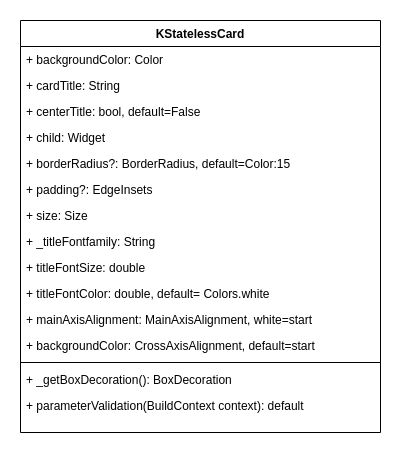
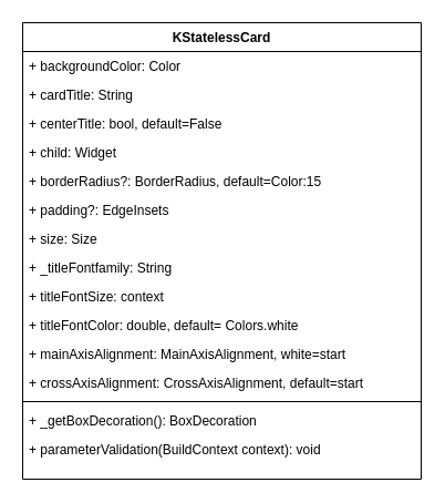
- <mxCell id="11" value="+ titleFontSize: double" style="text;strokeColor=none;fillColor=none;align=left;verticalAlign=top;spacingLeft=4;spacingRight=4;overflow=hidden;rotatable=0;points=[[0,0.5],[1,0.5]];portConstraint=eastwest;whiteSpace=wrap;html=1;" parent="2" vertex="1"><mxGeometry y="234" width="360" height="26" as="geometry" /></mxCell>
+ <mxCell id="11" value="+ titleFontSize: context" style="text;strokeColor=none;fillColor=none;align=left;verticalAlign=top;spacingLeft=4;spacingRight=4;overflow=hidden;rotatable=0;points=[[0,0.5],[1,0.5]];portConstraint=eastwest;whiteSpace=wrap;html=1;" parent="2" vertex="1"><mxGeometry y="234" width="360" height="26" as="geometry" /></mxCell>
- <mxCell id="14" value="+ backgroundColor: CrossAxisAlignment, default=start" style="text;strokeColor=none;fillColor=none;align=left;verticalAlign=top;spacingLeft=4;spacingRight=4;overflow=hidden;rotatable=0;points=[[0,0.5],[1,0.5]];portConstraint=eastwest;whiteSpace=wrap;html=1;" parent="2" vertex="1"><mxGeometry y="312" width="360" height="26" as="geometry" /></mxCell>
+ <mxCell id="14" value="+ crossAxisAlignment: CrossAxisAlignment, default=start" style="text;strokeColor=none;fillColor=none;align=left;verticalAlign=top;spacingLeft=4;spacingRight=4;overflow=hidden;rotatable=0;points=[[0,0.5],[1,0.5]];portConstraint=eastwest;whiteSpace=wrap;html=1;" parent="2" vertex="1"><mxGeometry y="312" width="360" height="26" as="geometry" /></mxCell>
- <mxCell id="17" value="+ parameterValidation(BuildContext context): default" style="text;strokeColor=none;fillColor=none;align=left;verticalAlign=top;spacingLeft=4;spacingRight=4;overflow=hidden;rotatable=0;points=[[0,0.5],[1,0.5]];portConstraint=eastwest;whiteSpace=wrap;html=1;" parent="2" vertex="1"><mxGeometry y="372" width="360" height="40" as="geometry" /></mxCell>
+ <mxCell id="17" value="+ parameterValidation(BuildContext context): void" style="text;strokeColor=none;fillColor=none;align=left;verticalAlign=top;spacingLeft=4;spacingRight=4;overflow=hidden;rotatable=0;points=[[0,0.5],[1,0.5]];portConstraint=eastwest;whiteSpace=wrap;html=1;" parent="2" vertex="1"><mxGeometry y="372" width="360" height="40" as="geometry" /></mxCell>
